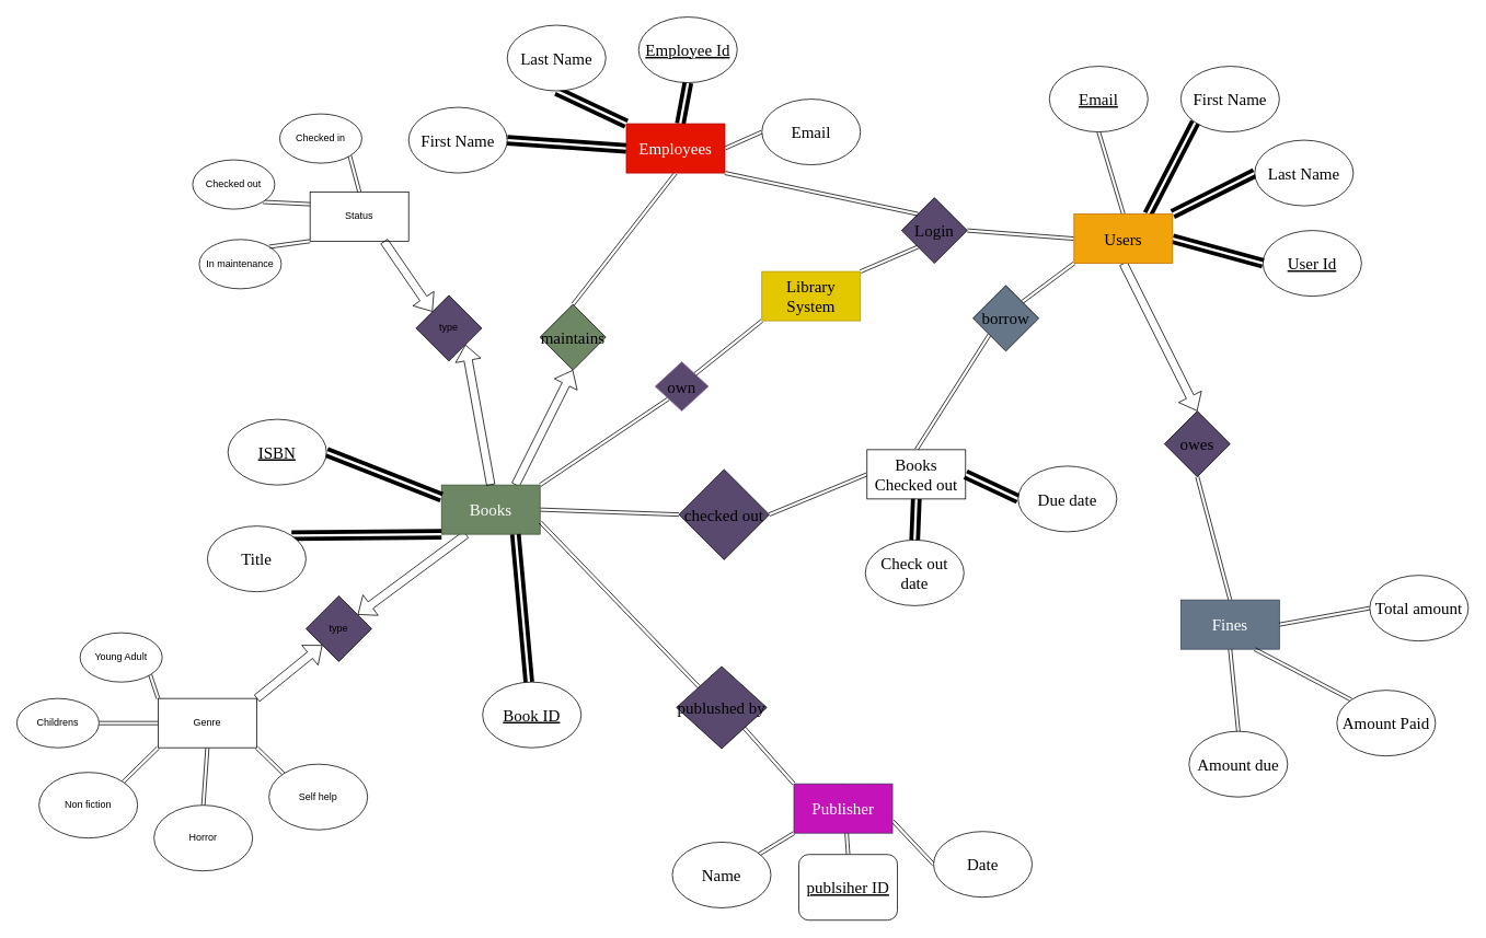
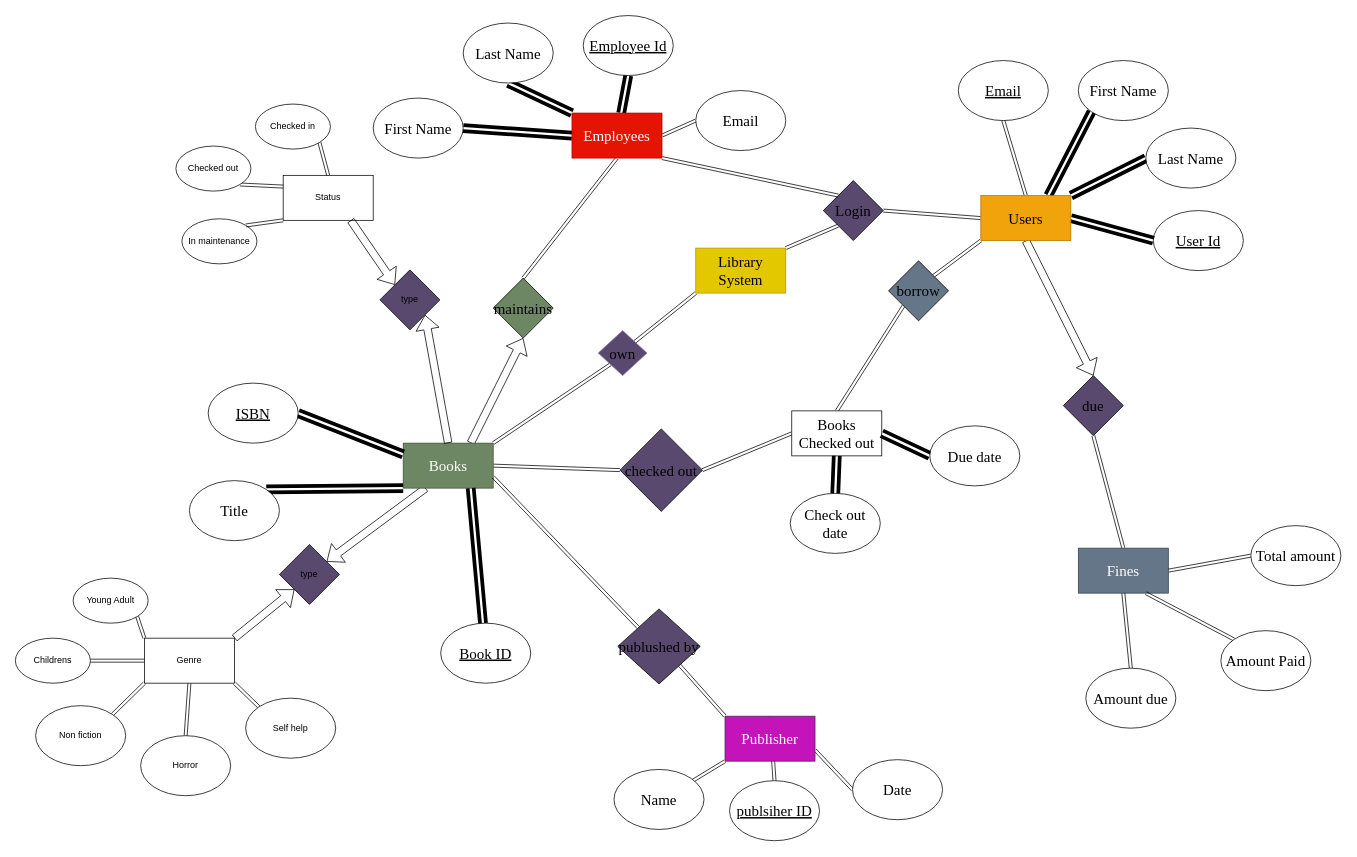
- <mxCell id="45" value="owes" style="rhombus;whiteSpace=wrap;html=1;hachureGap=4;fontFamily=Architects Daughter;fontSource=https%3A%2F%2Ffonts.googleapis.com%2Fcss%3Ffamily%3DArchitects%2BDaughter;fontSize=20;rounded=0;fillColor=#5a496f;" parent="1" vertex="1"><mxGeometry x="1417" y="500" width="80" height="80" as="geometry" /></mxCell>
+ <mxCell id="45" value="due" style="rhombus;whiteSpace=wrap;html=1;hachureGap=4;fontFamily=Architects Daughter;fontSource=https%3A%2F%2Ffonts.googleapis.com%2Fcss%3Ffamily%3DArchitects%2BDaughter;fontSize=20;rounded=0;fillColor=#5a496f;" parent="1" vertex="1"><mxGeometry x="1417" y="500" width="80" height="80" as="geometry" /></mxCell>
- <mxCell id="63" value="&lt;u&gt;publsiher ID&lt;/u&gt;" style="whiteSpace=wrap;html=1;hachureGap=4;fontFamily=Architects Daughter;fontSource=https%3A%2F%2Ffonts.googleapis.com%2Fcss%3Ffamily%3DArchitects%2BDaughter;fontSize=20;rounded=1;" parent="1" vertex="1"><mxGeometry x="972" y="1040" width="120" height="80" as="geometry" /></mxCell>
+ <mxCell id="63" value="&lt;u&gt;publsiher ID&lt;/u&gt;" style="ellipse;whiteSpace=wrap;html=1;hachureGap=4;fontFamily=Architects Daughter;fontSource=https%3A%2F%2Ffonts.googleapis.com%2Fcss%3Ffamily%3DArchitects%2BDaughter;fontSize=20;rounded=0;" parent="1" vertex="1"><mxGeometry x="972" y="1040" width="120" height="80" as="geometry" /></mxCell>
